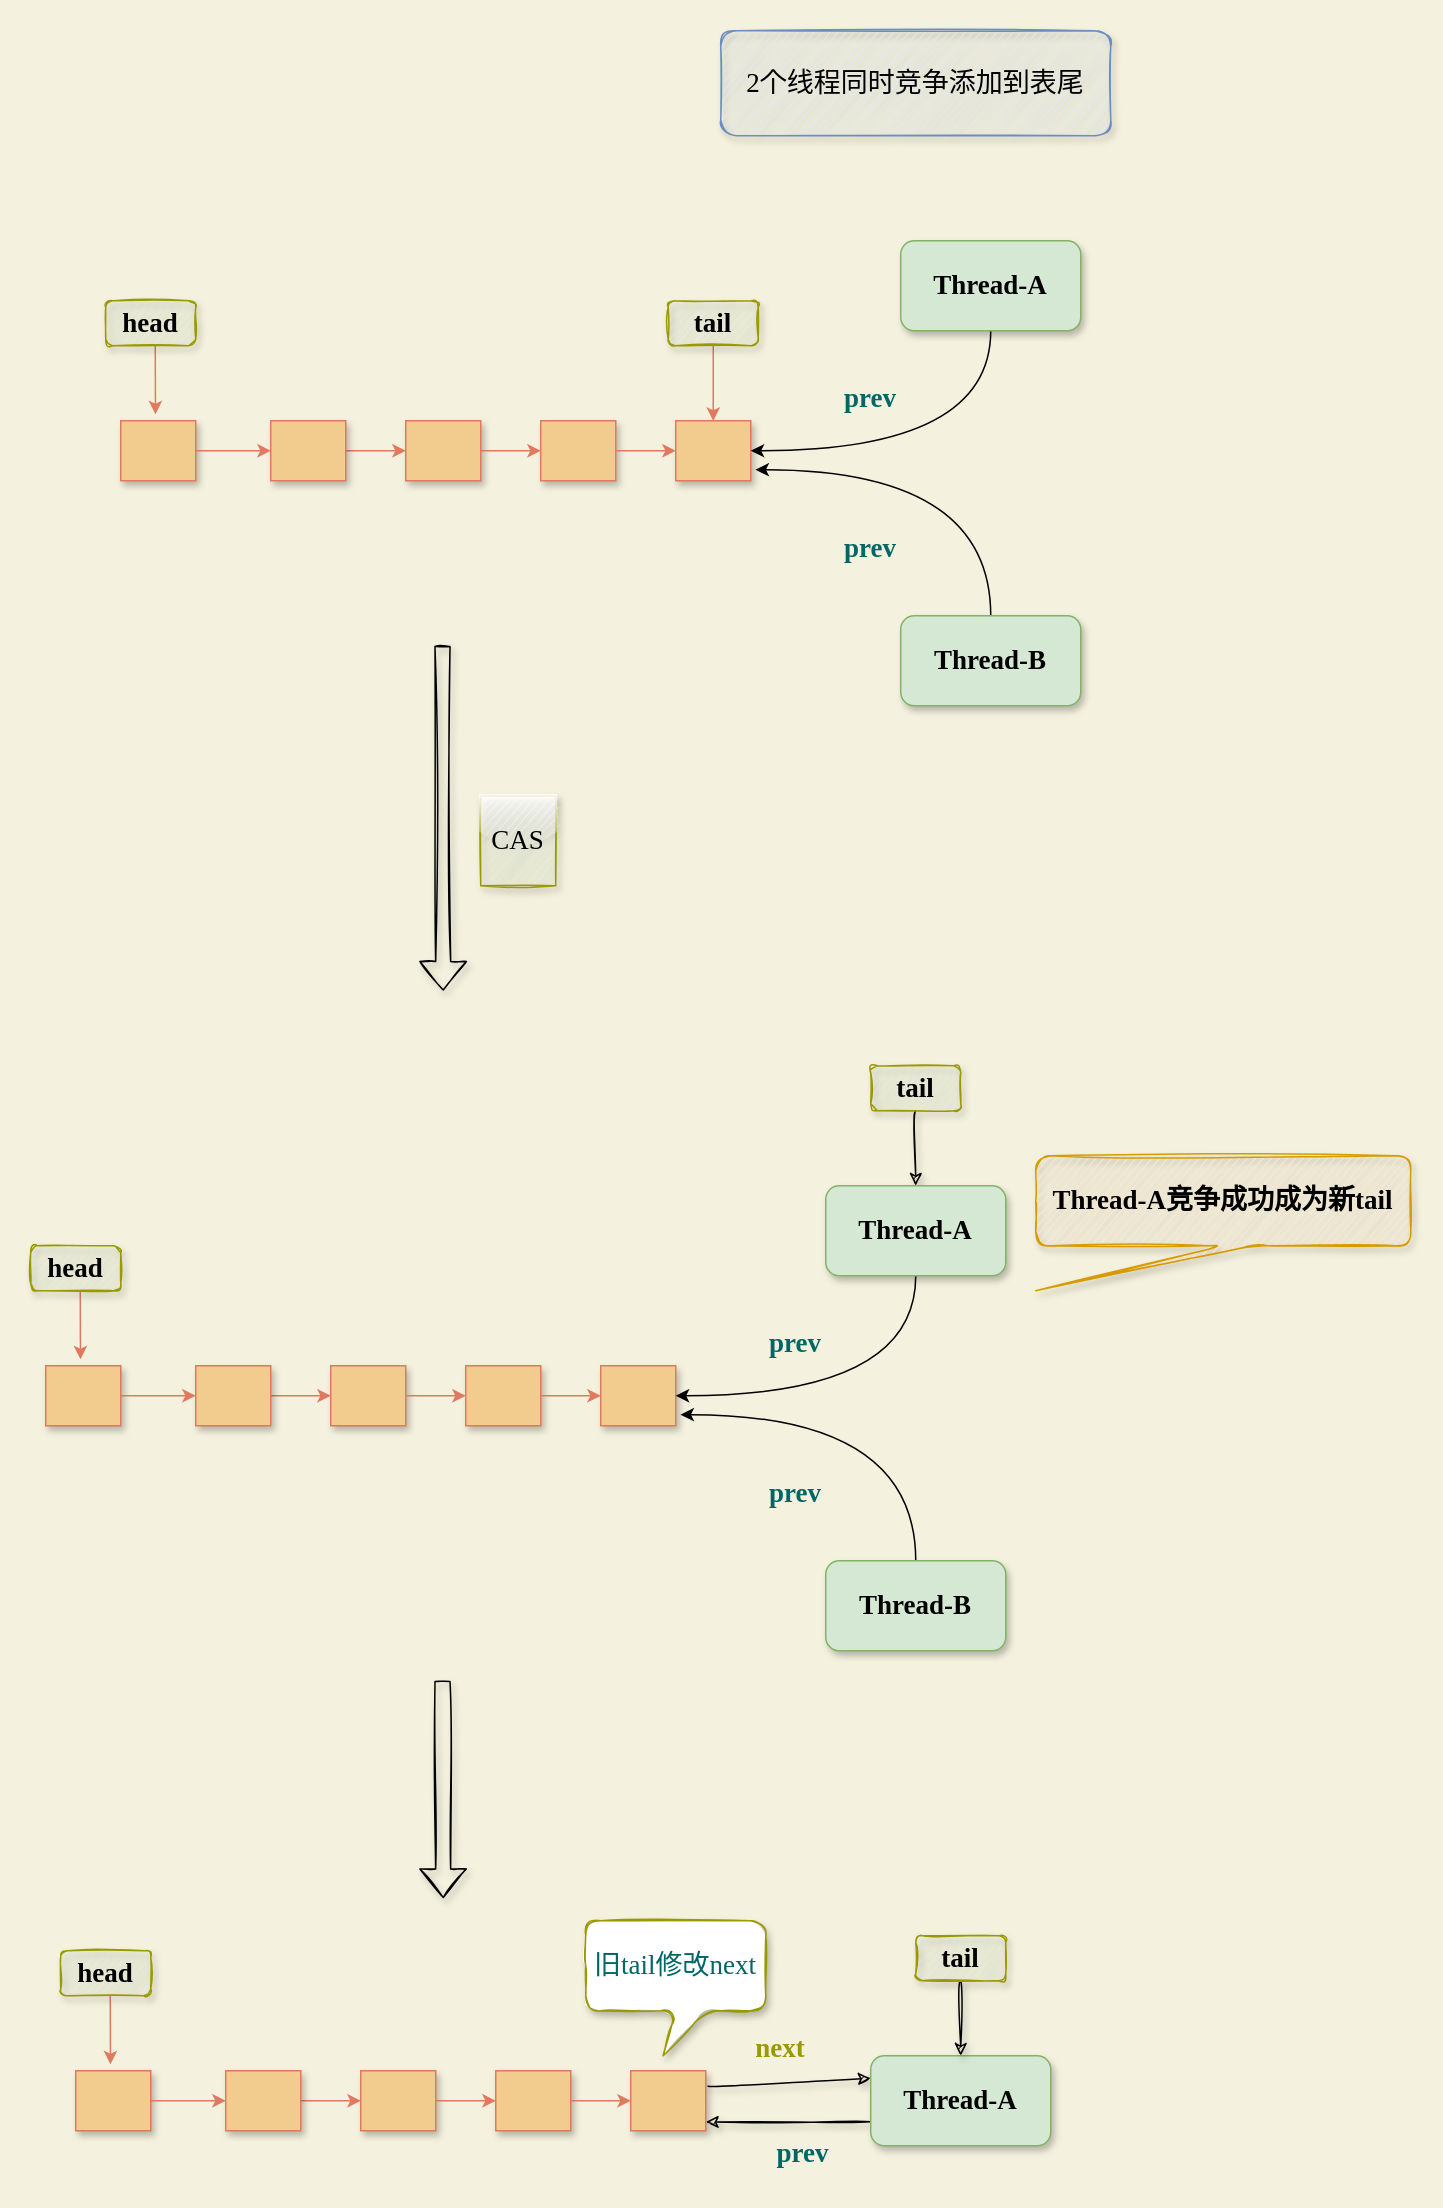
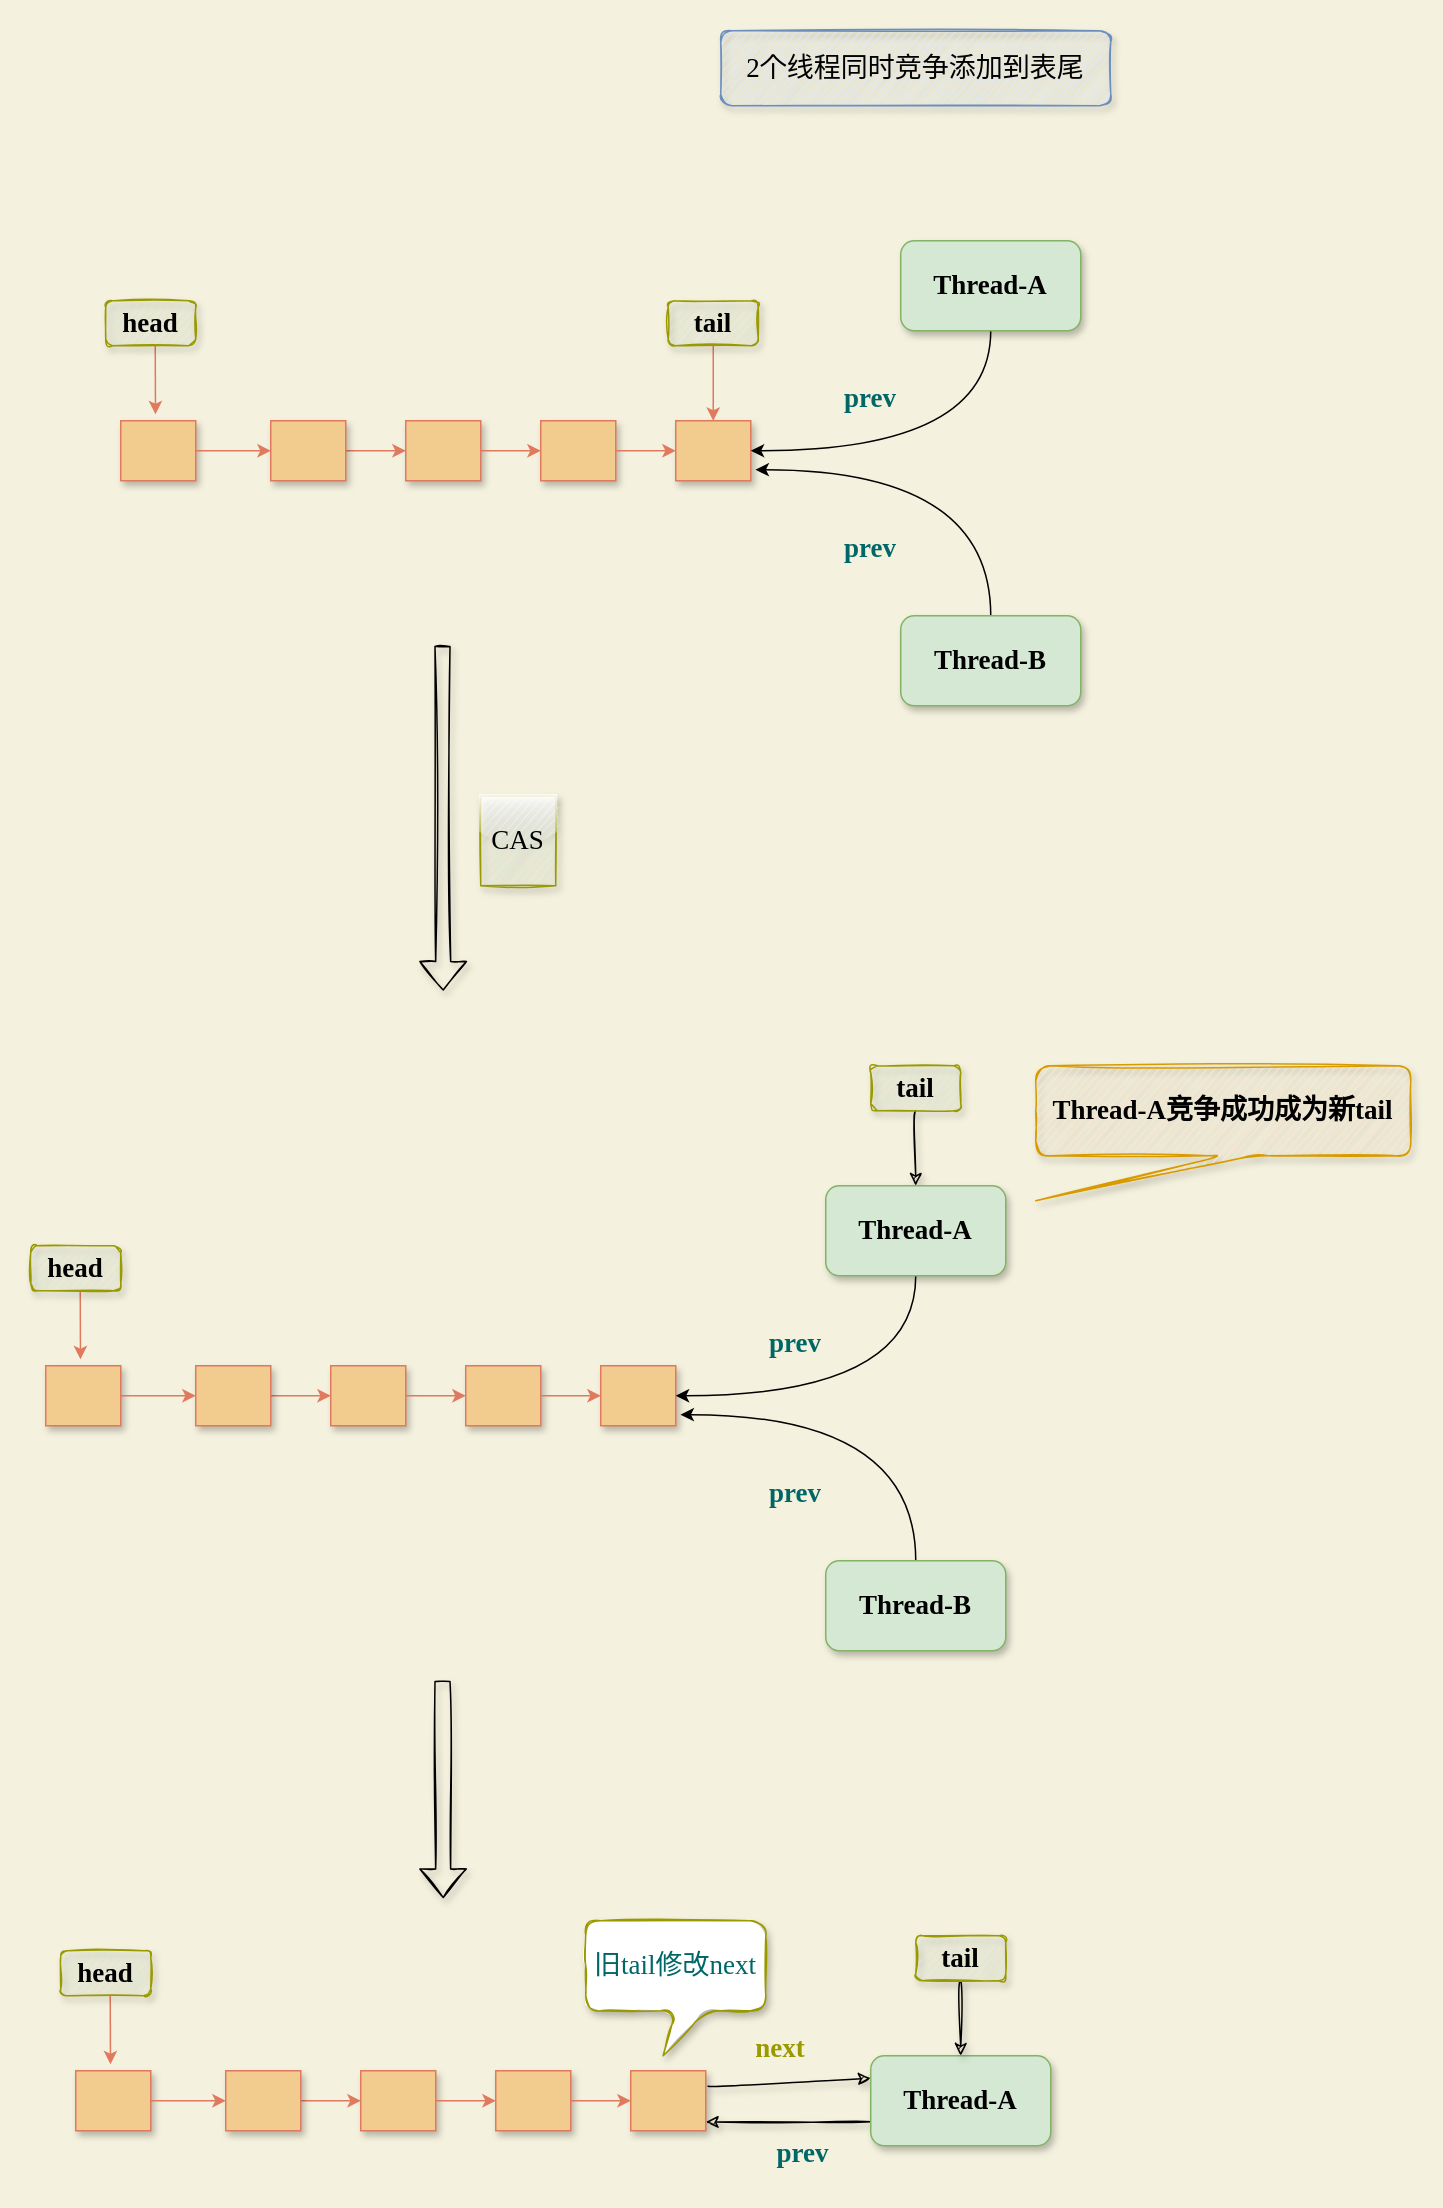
- <mxCell id="92" value="2个线程同时竞争添加到表尾" style="rounded=1;whiteSpace=wrap;html=1;shadow=1;glass=0;sketch=1;fontFamily=Comic Sans MS;fontSize=18;strokeColor=#6c8ebf;fillColor=#dae8fc;" vertex="1" parent="1"><mxGeometry x="480" y="20" width="260" height="70" as="geometry" /></mxCell>
+ <mxCell id="92" value="2个线程同时竞争添加到表尾" style="rounded=1;whiteSpace=wrap;html=1;shadow=1;glass=0;sketch=1;fontFamily=Comic Sans MS;fontSize=18;strokeColor=#6c8ebf;fillColor=#dae8fc;" vertex="1" parent="1"><mxGeometry x="480" y="20" width="260" height="50" as="geometry" /></mxCell>
- <mxCell id="91" value="&lt;b&gt;Thread-A竞争成功成为新tail&lt;/b&gt;" style="shape=callout;whiteSpace=wrap;html=1;perimeter=calloutPerimeter;rounded=1;shadow=1;glass=0;sketch=1;fontFamily=Comic Sans MS;fontSize=18;position2=0;fillColor=#ffe6cc;strokeColor=#d79b00;" vertex="1" parent="1"><mxGeometry x="690" y="770" width="250" height="90" as="geometry" /></mxCell>
+ <mxCell id="91" value="&lt;b&gt;Thread-A竞争成功成为新tail&lt;/b&gt;" style="shape=callout;whiteSpace=wrap;html=1;perimeter=calloutPerimeter;rounded=1;shadow=1;glass=0;sketch=1;fontFamily=Comic Sans MS;fontSize=18;position2=0;fillColor=#ffe6cc;strokeColor=#d79b00;" vertex="1" parent="1"><mxGeometry x="690" y="710" width="250" height="90" as="geometry" /></mxCell>
